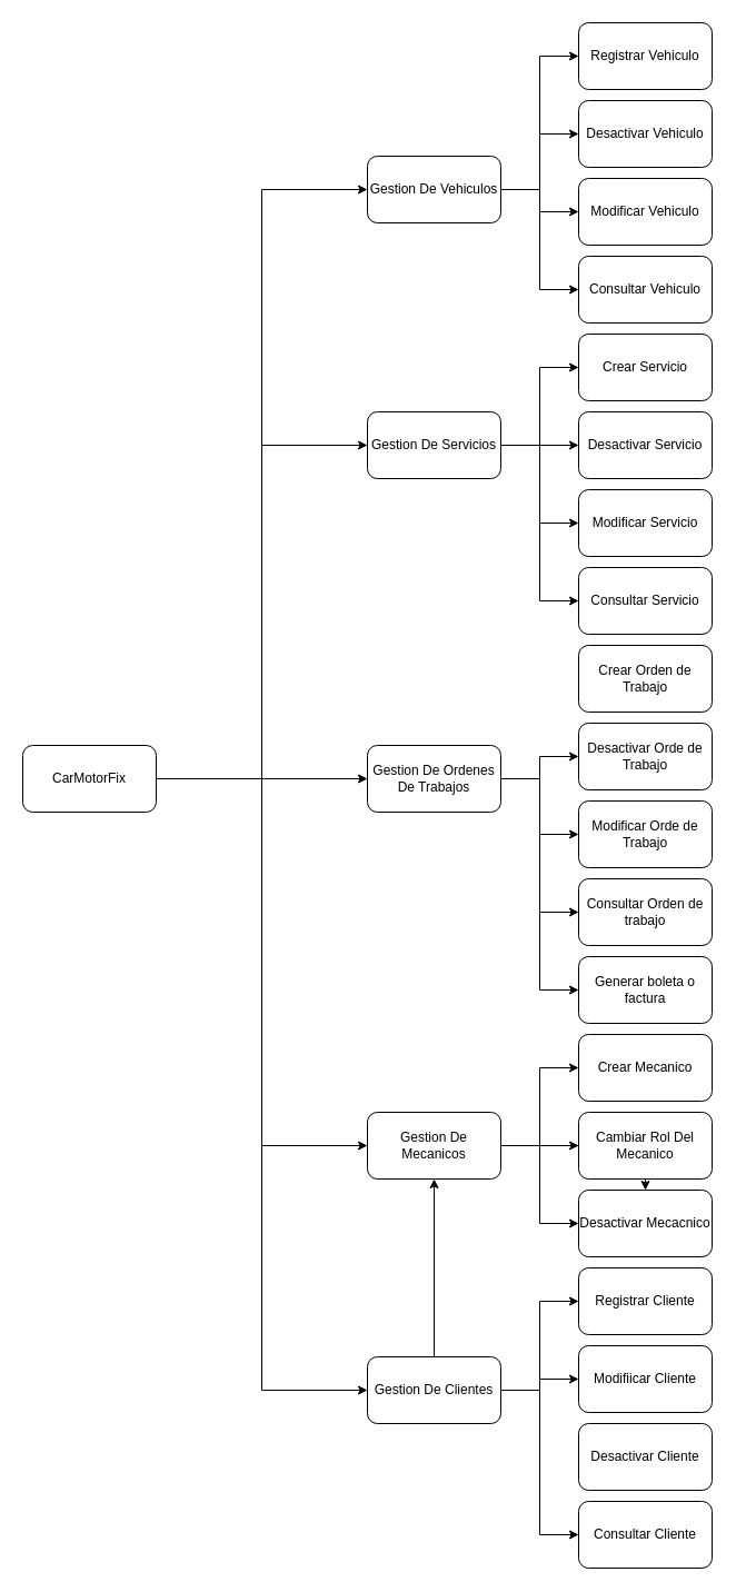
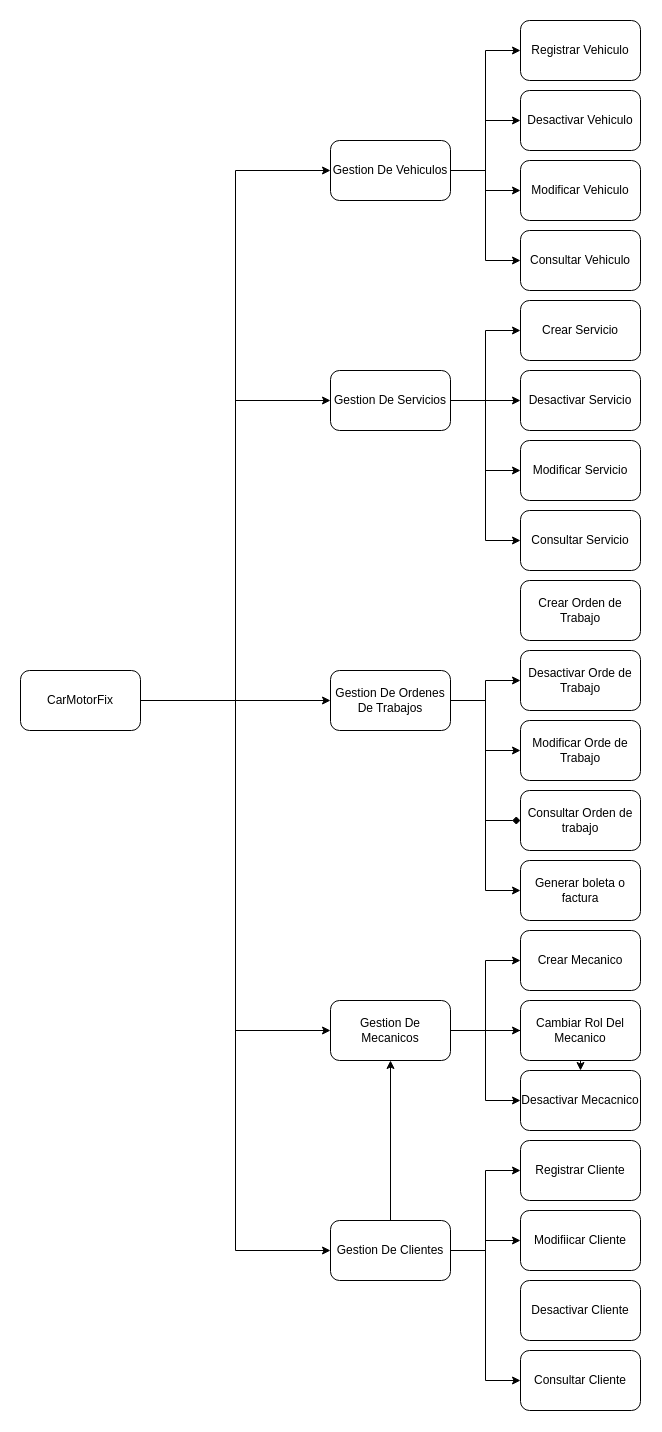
- <mxCell id="25" style="edgeStyle=orthogonalEdgeStyle;rounded=0;orthogonalLoop=1;jettySize=auto;html=1;entryX=0;entryY=0.5;entryDx=0;entryDy=0;" edge="1" parent="1" source="27" target="42"><mxGeometry relative="1" as="geometry" /></mxCell>
+ <mxCell id="25" style="edgeStyle=orthogonalEdgeStyle;rounded=0;orthogonalLoop=1;jettySize=auto;html=1;entryX=0;entryY=0.5;entryDx=0;entryDy=0;endArrow=diamond;" edge="1" parent="1" source="27" target="42"><mxGeometry relative="1" as="geometry" /></mxCell>
